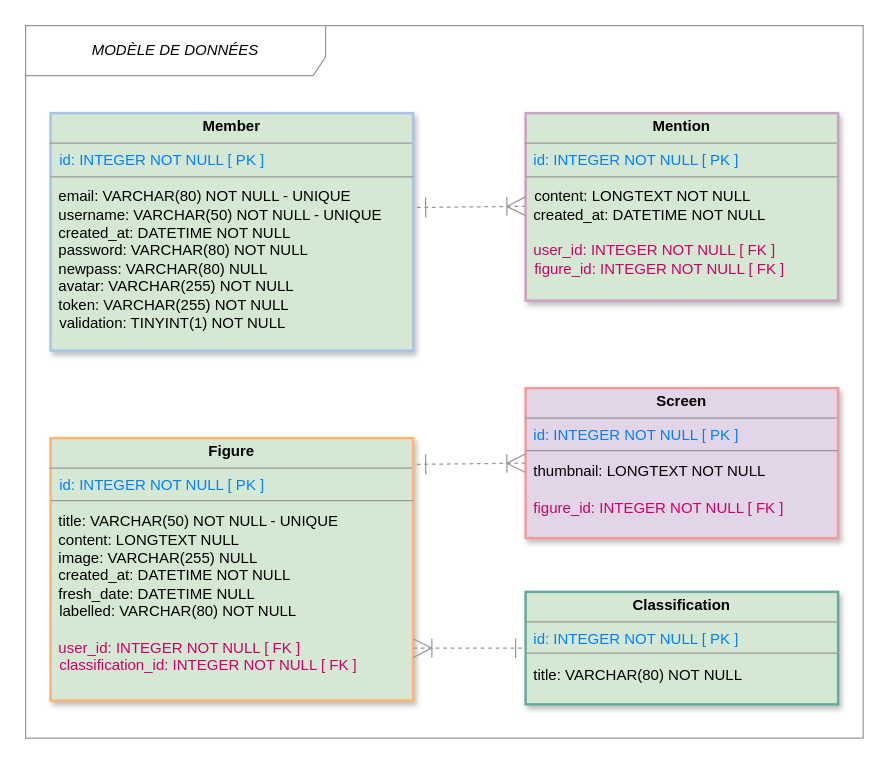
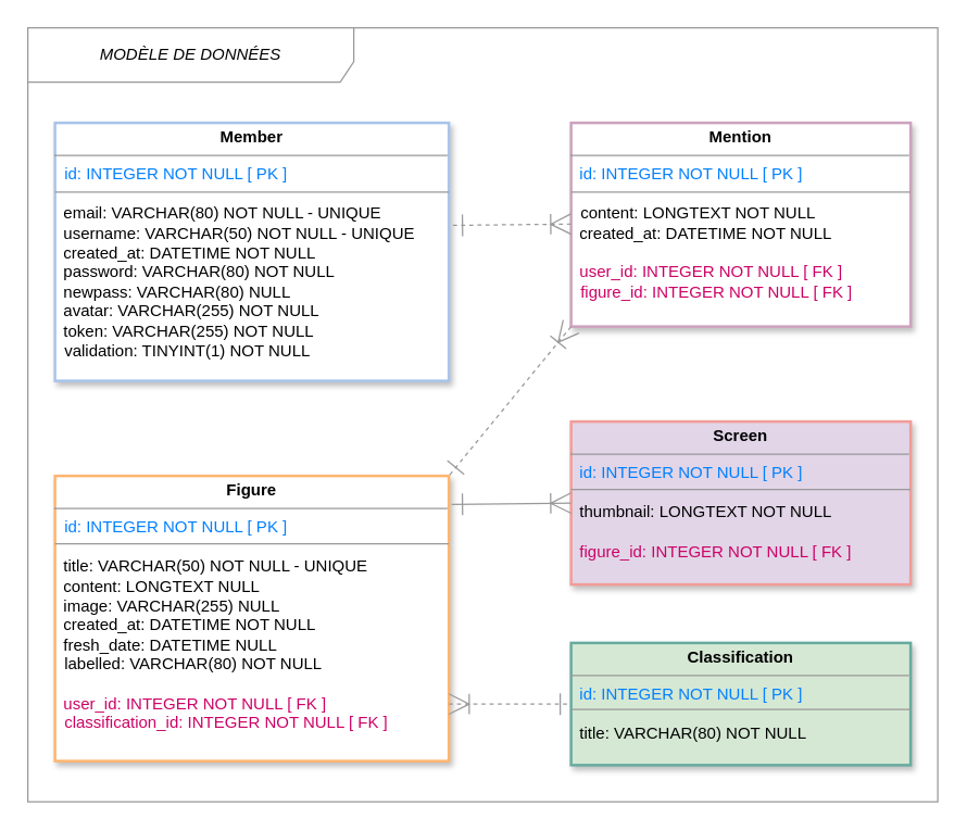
- <mxCell id="5" value="&lt;p style=&quot;margin: 0px ; margin-top: 4px ; text-align: center&quot;&gt;&lt;b&gt;Mention&lt;/b&gt;&lt;/p&gt;&lt;hr size=&quot;1&quot;&gt;&lt;span style=&quot;color: rgb(0 , 127 , 255)&quot;&gt;&amp;nbsp; id: INTEGER NOT NULL [ PK ]&lt;/span&gt;&lt;br style=&quot;color: rgb(0 , 127 , 255)&quot;&gt;&lt;p style=&quot;margin: 0px ; margin-left: 4px&quot;&gt;&lt;font color=&quot;#007fff&quot;&gt;&amp;nbsp;&lt;/font&gt;&lt;br&gt;&lt;/p&gt;&lt;p style=&quot;margin: 0px ; margin-left: 4px&quot;&gt;&lt;span&gt;&amp;nbsp;content: LONGTEXT NOT NULL&lt;/span&gt;&lt;span&gt;&amp;nbsp;&lt;/span&gt;&lt;/p&gt;&amp;nbsp; created_at: DATETIME NOT NULL&lt;p style=&quot;margin: 0px ; margin-left: 4px&quot;&gt;&lt;br&gt;&lt;/p&gt;&lt;span style=&quot;color: rgb(204 , 0 , 102)&quot;&gt;&amp;nbsp; user_id:&amp;nbsp;&lt;/span&gt;&lt;span style=&quot;color: rgb(204 , 0 , 102)&quot;&gt;INTEGER NOT NULL [ FK ]&lt;/span&gt;&lt;p style=&quot;margin: 0px ; margin-left: 4px&quot;&gt;&lt;span style=&quot;color: rgb(204 , 0 , 102)&quot;&gt;&amp;nbsp;figure_id:&amp;nbsp;&lt;/span&gt;&lt;span style=&quot;color: rgb(204 , 0 , 102)&quot;&gt;INTEGER NOT NULL [ FK ]&lt;/span&gt;&lt;font color=&quot;#007FFF&quot;&gt;&lt;br&gt;&lt;/font&gt;&lt;/p&gt;" style="verticalAlign=top;align=left;overflow=fill;fontSize=12;fontFamily=Helvetica;html=1;fillColor=#d5e8d4;strokeWidth=2;shadow=1;strokeColor=#CDA2BE;" parent="1" vertex="1"><mxGeometry x="420" y="90" width="250" height="150" as="geometry" /></mxCell>
+ <mxCell id="5" value="&lt;p style=&quot;margin: 0px ; margin-top: 4px ; text-align: center&quot;&gt;&lt;b&gt;Mention&lt;/b&gt;&lt;/p&gt;&lt;hr size=&quot;1&quot;&gt;&lt;span style=&quot;color: rgb(0 , 127 , 255)&quot;&gt;&amp;nbsp; id: INTEGER NOT NULL [ PK ]&lt;/span&gt;&lt;br style=&quot;color: rgb(0 , 127 , 255)&quot;&gt;&lt;p style=&quot;margin: 0px ; margin-left: 4px&quot;&gt;&lt;font color=&quot;#007fff&quot;&gt;&amp;nbsp;&lt;/font&gt;&lt;br&gt;&lt;/p&gt;&lt;p style=&quot;margin: 0px ; margin-left: 4px&quot;&gt;&lt;span&gt;&amp;nbsp;content: LONGTEXT NOT NULL&lt;/span&gt;&lt;span&gt;&amp;nbsp;&lt;/span&gt;&lt;/p&gt;&amp;nbsp; created_at: DATETIME NOT NULL&lt;p style=&quot;margin: 0px ; margin-left: 4px&quot;&gt;&lt;br&gt;&lt;/p&gt;&lt;span style=&quot;color: rgb(204 , 0 , 102)&quot;&gt;&amp;nbsp; user_id:&amp;nbsp;&lt;/span&gt;&lt;span style=&quot;color: rgb(204 , 0 , 102)&quot;&gt;INTEGER NOT NULL [ FK ]&lt;/span&gt;&lt;p style=&quot;margin: 0px ; margin-left: 4px&quot;&gt;&lt;span style=&quot;color: rgb(204 , 0 , 102)&quot;&gt;&amp;nbsp;figure_id:&amp;nbsp;&lt;/span&gt;&lt;span style=&quot;color: rgb(204 , 0 , 102)&quot;&gt;INTEGER NOT NULL [ FK ]&lt;/span&gt;&lt;font color=&quot;#007FFF&quot;&gt;&lt;br&gt;&lt;/font&gt;&lt;/p&gt;" style="verticalAlign=top;align=left;overflow=fill;fontSize=12;fontFamily=Helvetica;html=1;fillColor=#FFFFFF;strokeWidth=2;shadow=1;strokeColor=#CDA2BE;" parent="1" vertex="1"><mxGeometry x="420" y="90" width="250" height="150" as="geometry" /></mxCell>
- <mxCell id="4" value="&lt;p style=&quot;margin: 0px ; margin-top: 4px ; text-align: center&quot;&gt;&lt;b&gt;Member&lt;/b&gt;&lt;/p&gt;&lt;hr size=&quot;1&quot;&gt;&lt;p style=&quot;margin: 0px ; margin-left: 4px&quot;&gt;&lt;span style=&quot;color: rgb(0 , 127 , 255)&quot;&gt;&amp;nbsp;id: INTEGER NOT NULL [ PK ]&lt;/span&gt;&lt;/p&gt;&lt;p style=&quot;margin: 0px ; margin-left: 4px&quot;&gt;&lt;br&gt;&lt;/p&gt;&amp;nbsp; email: VARCHAR(80) NOT NULL - UNIQUE&lt;span&gt;&amp;nbsp;&lt;/span&gt;&lt;br&gt;&amp;nbsp; username: VARCHAR(50) NOT NULL - UNIQUE&lt;br&gt;&amp;nbsp; created_at: DATETIME NOT NULL&lt;br&gt;&amp;nbsp; password: VARCHAR(80) NOT NULL&lt;br&gt;&amp;nbsp; newpass: VARCHAR(80) NULL&lt;span&gt;&amp;nbsp;&lt;/span&gt;&lt;br&gt;&amp;nbsp; avatar: VARCHAR(255) NOT NULL&lt;span&gt;&amp;nbsp;&lt;/span&gt;&lt;br&gt;&amp;nbsp; token: VARCHAR(255) NOT NULL&lt;p style=&quot;margin: 0px 0px 0px 4px&quot;&gt;&amp;nbsp;validation: TINYINT(1) NOT NULL&lt;/p&gt;&lt;p style=&quot;margin: 0px 0px 0px 4px&quot;&gt;&lt;br&gt;&lt;/p&gt;&amp;nbsp;" style="verticalAlign=top;align=left;overflow=fill;fontSize=12;fontFamily=Helvetica;html=1;gradientDirection=north;strokeWidth=2;rounded=0;shadow=1;strokeColor=#A9C4EB;fillColor=#d5e8d4;" parent="1" vertex="1"><mxGeometry x="40" y="90" width="290" height="190" as="geometry" /></mxCell>
+ <mxCell id="4" value="&lt;p style=&quot;margin: 0px ; margin-top: 4px ; text-align: center&quot;&gt;&lt;b&gt;Member&lt;/b&gt;&lt;/p&gt;&lt;hr size=&quot;1&quot;&gt;&lt;p style=&quot;margin: 0px ; margin-left: 4px&quot;&gt;&lt;span style=&quot;color: rgb(0 , 127 , 255)&quot;&gt;&amp;nbsp;id: INTEGER NOT NULL [ PK ]&lt;/span&gt;&lt;/p&gt;&lt;p style=&quot;margin: 0px ; margin-left: 4px&quot;&gt;&lt;br&gt;&lt;/p&gt;&amp;nbsp; email: VARCHAR(80) NOT NULL - UNIQUE&lt;span&gt;&amp;nbsp;&lt;/span&gt;&lt;br&gt;&amp;nbsp; username: VARCHAR(50) NOT NULL - UNIQUE&lt;br&gt;&amp;nbsp; created_at: DATETIME NOT NULL&lt;br&gt;&amp;nbsp; password: VARCHAR(80) NOT NULL&lt;br&gt;&amp;nbsp; newpass: VARCHAR(80) NULL&lt;span&gt;&amp;nbsp;&lt;/span&gt;&lt;br&gt;&amp;nbsp; avatar: VARCHAR(255) NOT NULL&lt;span&gt;&amp;nbsp;&lt;/span&gt;&lt;br&gt;&amp;nbsp; token: VARCHAR(255) NOT NULL&lt;p style=&quot;margin: 0px 0px 0px 4px&quot;&gt;&amp;nbsp;validation: TINYINT(1) NOT NULL&lt;/p&gt;&lt;p style=&quot;margin: 0px 0px 0px 4px&quot;&gt;&lt;br&gt;&lt;/p&gt;&amp;nbsp;" style="verticalAlign=top;align=left;overflow=fill;fontSize=12;fontFamily=Helvetica;html=1;gradientDirection=north;strokeWidth=2;rounded=0;shadow=1;strokeColor=#A9C4EB;" parent="1" vertex="1"><mxGeometry x="40" y="90" width="290" height="190" as="geometry" /></mxCell>
+ <mxCell id="15" value="" style="endArrow=ERone;dashed=1;html=1;entryX=1;entryY=0;entryDx=0;entryDy=0;exitX=0;exitY=1;exitDx=0;exitDy=0;startArrow=ERoneToMany;startFill=0;startSize=13;endFill=0;endSize=14;strokeColor=#999999;" parent="1" source="5" target="3" edge="1"><mxGeometry width="50" height="50" relative="1" as="geometry"><mxPoint x="430" y="380" as="sourcePoint" /><mxPoint x="342.03" y="381" as="targetPoint" /><Array as="points" /></mxGeometry></mxCell>
- <mxCell id="14" value="" style="endArrow=ERone;dashed=1;html=1;entryX=1.007;entryY=0.1;entryDx=0;entryDy=0;exitX=0;exitY=0.5;exitDx=0;exitDy=0;startArrow=ERoneToMany;startFill=0;startSize=13;endFill=0;endSize=14;entryPerimeter=0;strokeColor=#999999;" parent="1" source="7" target="3" edge="1"><mxGeometry width="50" height="50" relative="1" as="geometry"><mxPoint x="205" y="370" as="sourcePoint" /><mxPoint x="205" y="300" as="targetPoint" /><Array as="points" /></mxGeometry></mxCell>
+ <mxCell id="14" value="" style="endArrow=ERone;dashed=0;html=1;entryX=1.007;entryY=0.1;entryDx=0;entryDy=0;exitX=0;exitY=0.5;exitDx=0;exitDy=0;startArrow=ERoneToMany;startFill=0;startSize=13;endFill=0;endSize=14;entryPerimeter=0;strokeColor=#999999;" parent="1" source="7" target="3" edge="1"><mxGeometry width="50" height="50" relative="1" as="geometry"><mxPoint x="205" y="370" as="sourcePoint" /><mxPoint x="205" y="300" as="targetPoint" /><Array as="points" /></mxGeometry></mxCell>
- <mxCell id="3" value="&lt;p style=&quot;margin: 0px ; margin-top: 4px ; text-align: center&quot;&gt;&lt;b&gt;Figure&lt;/b&gt;&lt;/p&gt;&lt;hr size=&quot;1&quot;&gt;&lt;p style=&quot;margin: 0px ; margin-left: 4px&quot;&gt;&lt;span style=&quot;color: rgb(0 , 127 , 255)&quot;&gt;&amp;nbsp;id: INTEGER NOT NULL [ PK ]&lt;/span&gt;&lt;br style=&quot;color: rgb(0 , 127 , 255)&quot;&gt;&lt;/p&gt;&lt;p style=&quot;margin: 0px ; margin-left: 4px&quot;&gt;&lt;br&gt;&lt;/p&gt;&amp;nbsp; title: VARCHAR(50) NOT NULL - UNIQUE&lt;span&gt;&amp;nbsp;&lt;/span&gt;&lt;br&gt;&amp;nbsp; content: LONGTEXT NULL&lt;span&gt;&amp;nbsp;&lt;/span&gt;&lt;br&gt;&amp;nbsp; image: VARCHAR(255) NULL&amp;nbsp;&lt;br&gt;&amp;nbsp; created_at: DATETIME NOT NULL&lt;br&gt;&amp;nbsp; fresh_date: DATETIME NULL&lt;p style=&quot;margin: 0px ; margin-left: 4px&quot;&gt;&amp;nbsp;labelled: VARCHAR(80) NOT NULL&amp;nbsp;&amp;nbsp;&lt;/p&gt;&lt;p style=&quot;margin: 0px ; margin-left: 4px&quot;&gt;&lt;br&gt;&lt;/p&gt;&lt;span style=&quot;color: rgb(204 , 0 , 102)&quot;&gt;&amp;nbsp; user_id:&amp;nbsp;&lt;/span&gt;&lt;span style=&quot;color: rgb(204 , 0 , 102)&quot;&gt;INTEGER NOT NULL [ FK ]&lt;/span&gt;&lt;p style=&quot;margin: 0px ; margin-left: 4px&quot;&gt;&lt;span style=&quot;color: rgb(204 , 0 , 102)&quot;&gt;&amp;nbsp;classification_id:&amp;nbsp;&lt;/span&gt;&lt;span style=&quot;color: rgb(204 , 0 , 102)&quot;&gt;INTEGER NOT NULL [ FK ]&lt;/span&gt;&lt;font color=&quot;#007FFF&quot;&gt;&lt;br&gt;&lt;/font&gt;&lt;/p&gt;" style="verticalAlign=top;align=left;overflow=fill;fontSize=12;fontFamily=Helvetica;html=1;fillColor=#d5e8d4;strokeWidth=2;shadow=1;strokeColor=#FFB570;" parent="1" vertex="1"><mxGeometry x="40" y="350" width="290" height="210" as="geometry" /></mxCell>
+ <mxCell id="3" value="&lt;p style=&quot;margin: 0px ; margin-top: 4px ; text-align: center&quot;&gt;&lt;b&gt;Figure&lt;/b&gt;&lt;/p&gt;&lt;hr size=&quot;1&quot;&gt;&lt;p style=&quot;margin: 0px ; margin-left: 4px&quot;&gt;&lt;span style=&quot;color: rgb(0 , 127 , 255)&quot;&gt;&amp;nbsp;id: INTEGER NOT NULL [ PK ]&lt;/span&gt;&lt;br style=&quot;color: rgb(0 , 127 , 255)&quot;&gt;&lt;/p&gt;&lt;p style=&quot;margin: 0px ; margin-left: 4px&quot;&gt;&lt;br&gt;&lt;/p&gt;&amp;nbsp; title: VARCHAR(50) NOT NULL - UNIQUE&lt;span&gt;&amp;nbsp;&lt;/span&gt;&lt;br&gt;&amp;nbsp; content: LONGTEXT NULL&lt;span&gt;&amp;nbsp;&lt;/span&gt;&lt;br&gt;&amp;nbsp; image: VARCHAR(255) NULL&amp;nbsp;&lt;br&gt;&amp;nbsp; created_at: DATETIME NOT NULL&lt;br&gt;&amp;nbsp; fresh_date: DATETIME NULL&lt;p style=&quot;margin: 0px ; margin-left: 4px&quot;&gt;&amp;nbsp;labelled: VARCHAR(80) NOT NULL&amp;nbsp;&amp;nbsp;&lt;/p&gt;&lt;p style=&quot;margin: 0px ; margin-left: 4px&quot;&gt;&lt;br&gt;&lt;/p&gt;&lt;span style=&quot;color: rgb(204 , 0 , 102)&quot;&gt;&amp;nbsp; user_id:&amp;nbsp;&lt;/span&gt;&lt;span style=&quot;color: rgb(204 , 0 , 102)&quot;&gt;INTEGER NOT NULL [ FK ]&lt;/span&gt;&lt;p style=&quot;margin: 0px ; margin-left: 4px&quot;&gt;&lt;span style=&quot;color: rgb(204 , 0 , 102)&quot;&gt;&amp;nbsp;classification_id:&amp;nbsp;&lt;/span&gt;&lt;span style=&quot;color: rgb(204 , 0 , 102)&quot;&gt;INTEGER NOT NULL [ FK ]&lt;/span&gt;&lt;font color=&quot;#007FFF&quot;&gt;&lt;br&gt;&lt;/font&gt;&lt;/p&gt;" style="verticalAlign=top;align=left;overflow=fill;fontSize=12;fontFamily=Helvetica;html=1;fillColor=#FFFFFF;strokeWidth=2;shadow=1;strokeColor=#FFB570;" parent="1" vertex="1"><mxGeometry x="40" y="350" width="290" height="210" as="geometry" /></mxCell>
